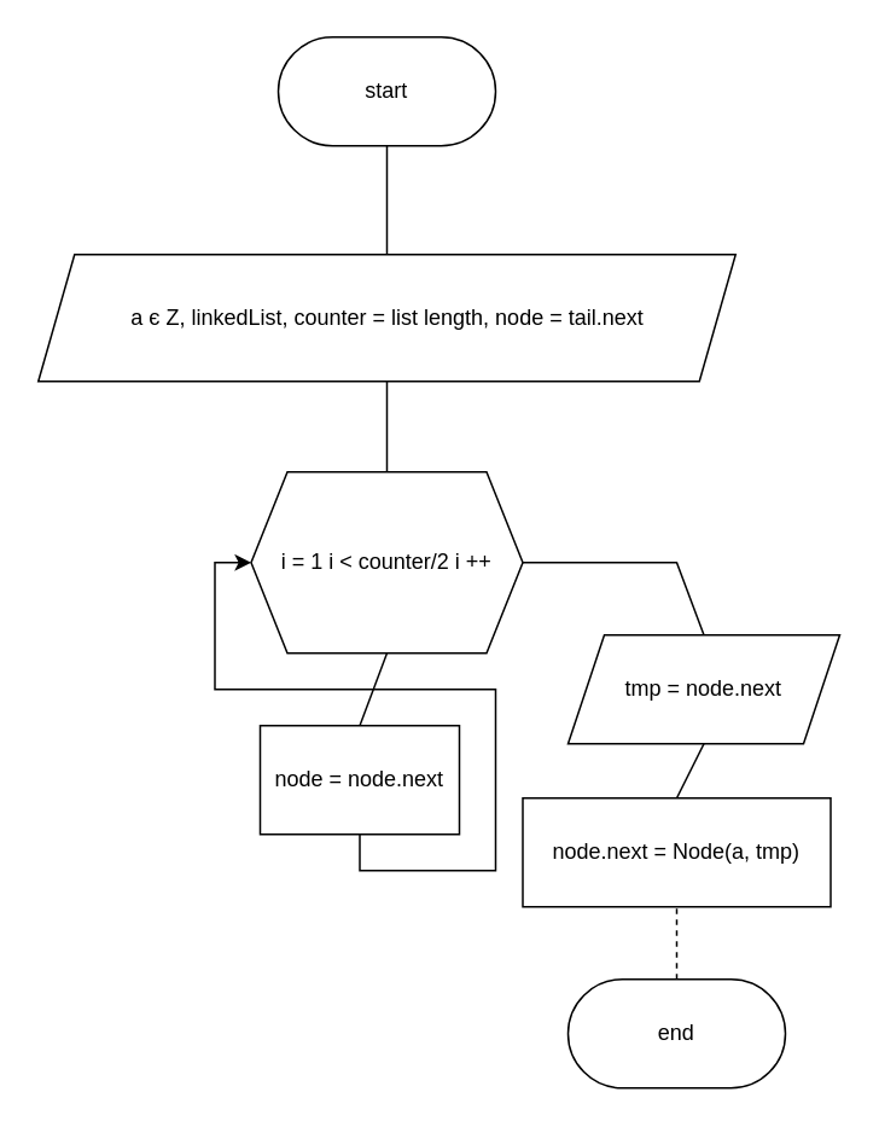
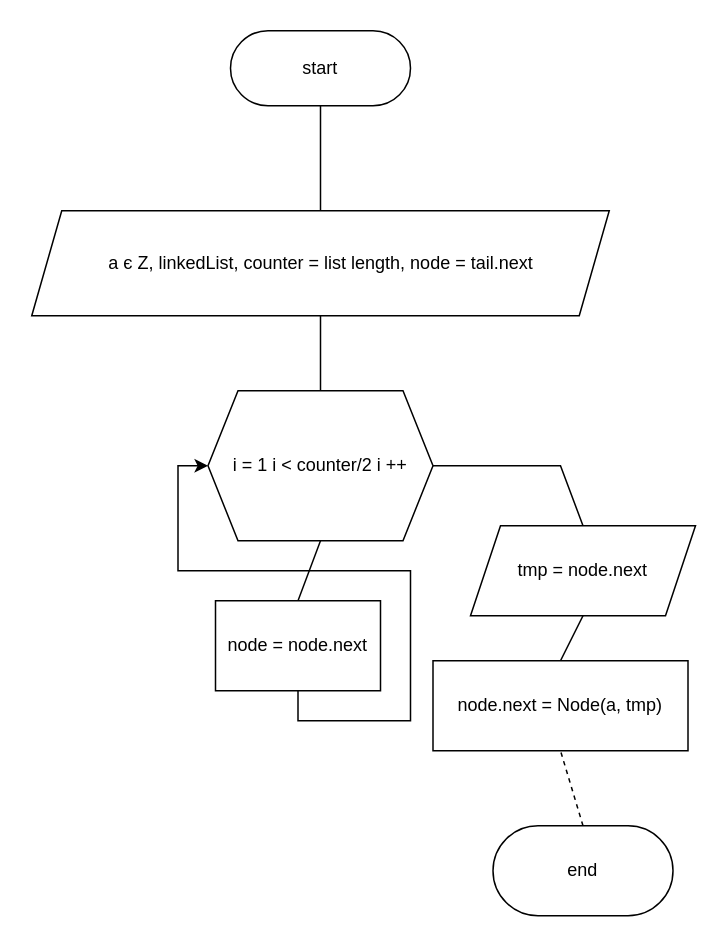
- <mxCell id="2" value="start" style="rounded=1;whiteSpace=wrap;html=1;arcSize=50;" parent="1" vertex="1"><mxGeometry x="153" y="20" width="120" height="60" as="geometry" /></mxCell>
+ <mxCell id="2" value="start" style="rounded=1;whiteSpace=wrap;html=1;arcSize=50;" parent="1" vertex="1"><mxGeometry x="153" y="20" width="120" height="50" as="geometry" /></mxCell>
- <mxCell id="15" value="end" style="rounded=1;whiteSpace=wrap;html=1;arcSize=50;" vertex="1" parent="1"><mxGeometry x="313" y="540" width="120" height="60" as="geometry" /></mxCell>
+ <mxCell id="15" value="end" style="rounded=1;whiteSpace=wrap;html=1;arcSize=50;" vertex="1" parent="1"><mxGeometry x="328" y="550" width="120" height="60" as="geometry" /></mxCell>
